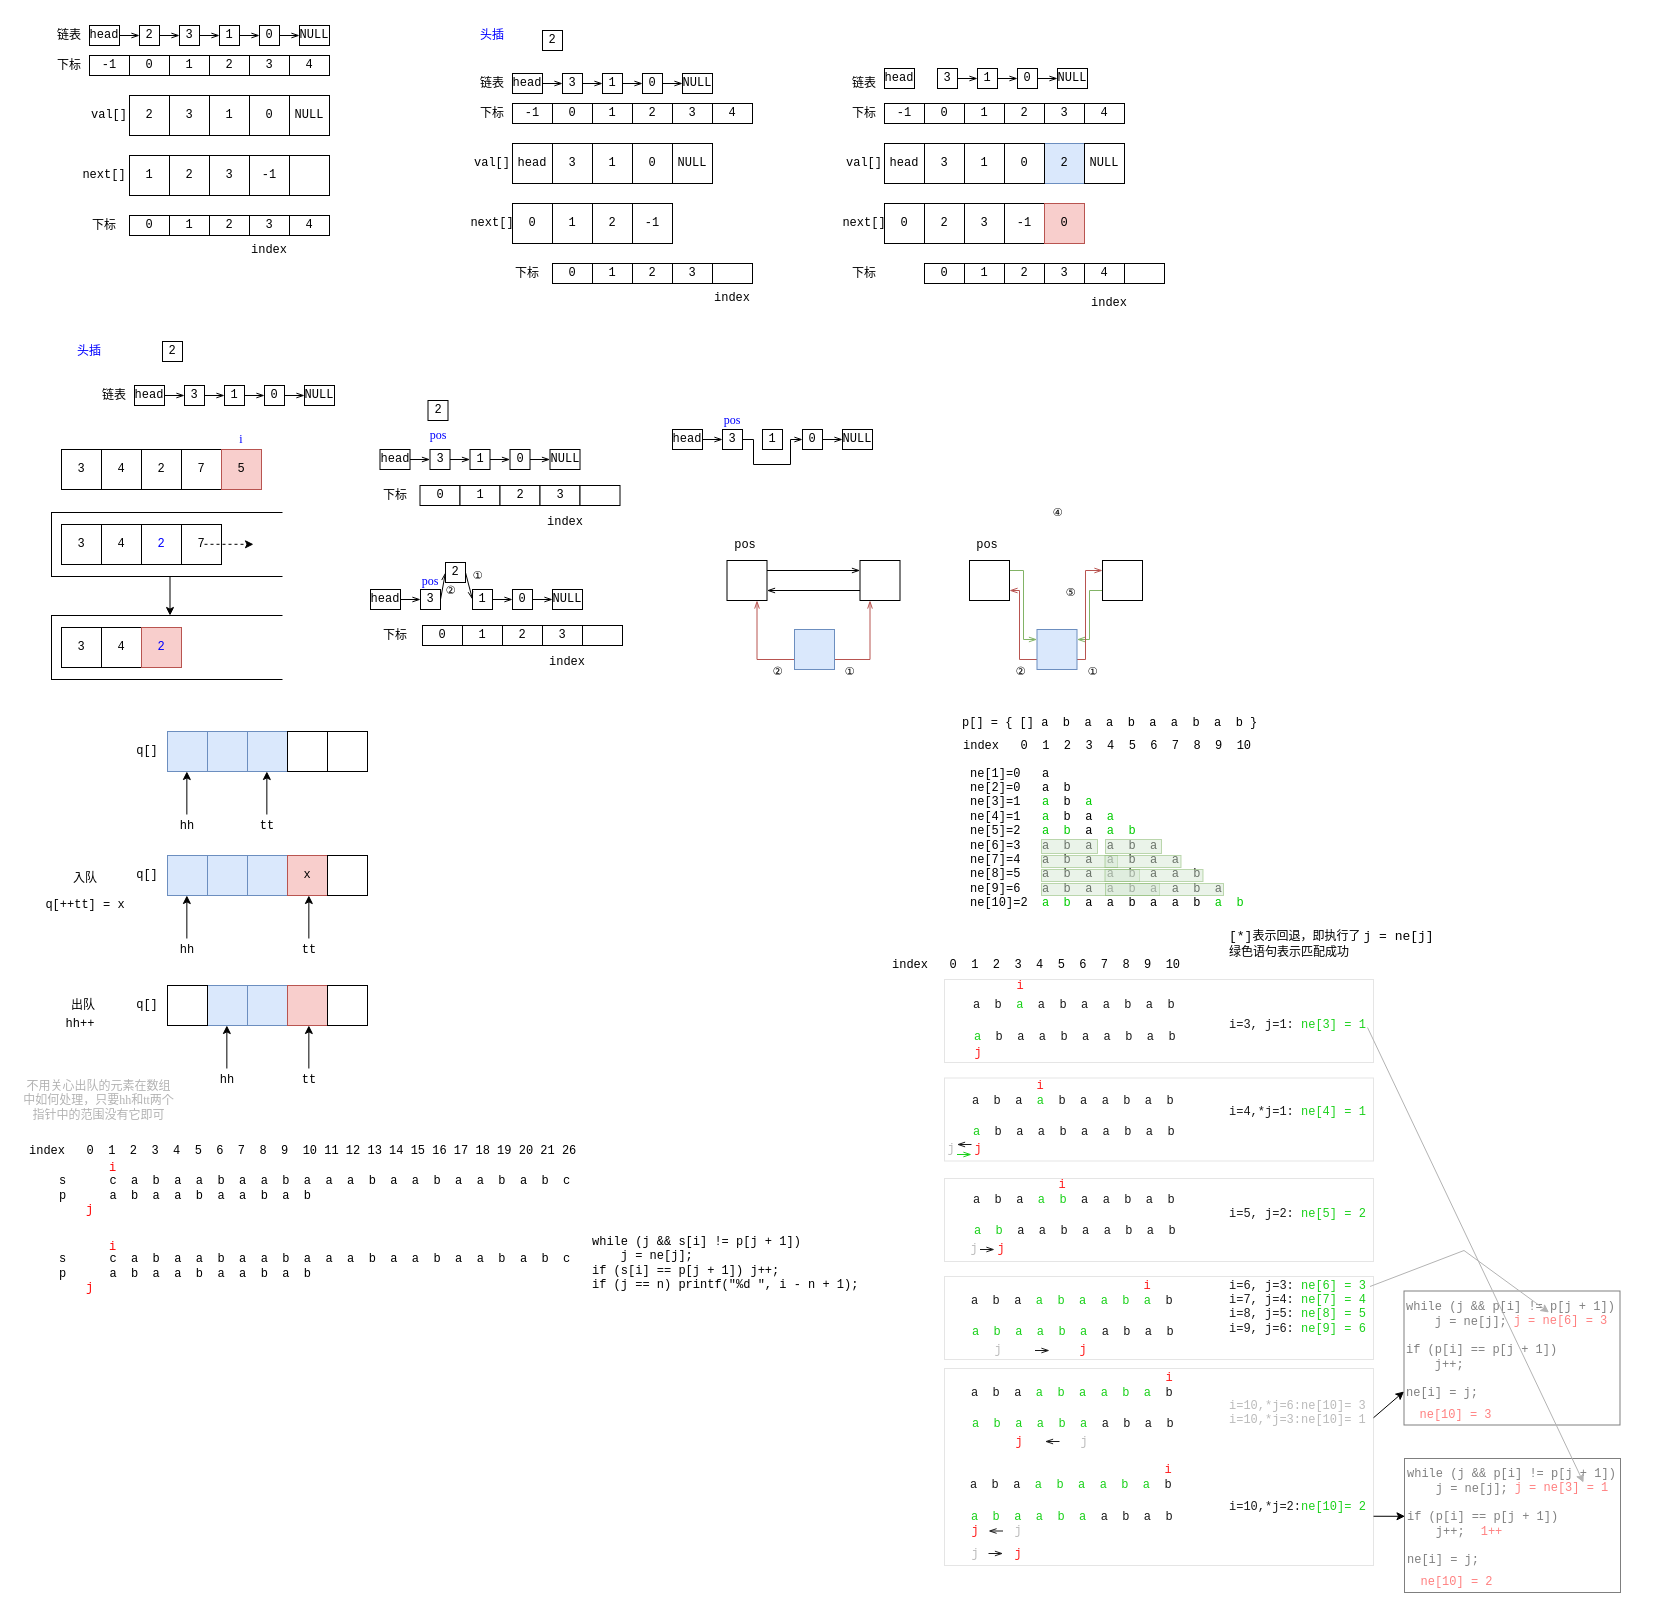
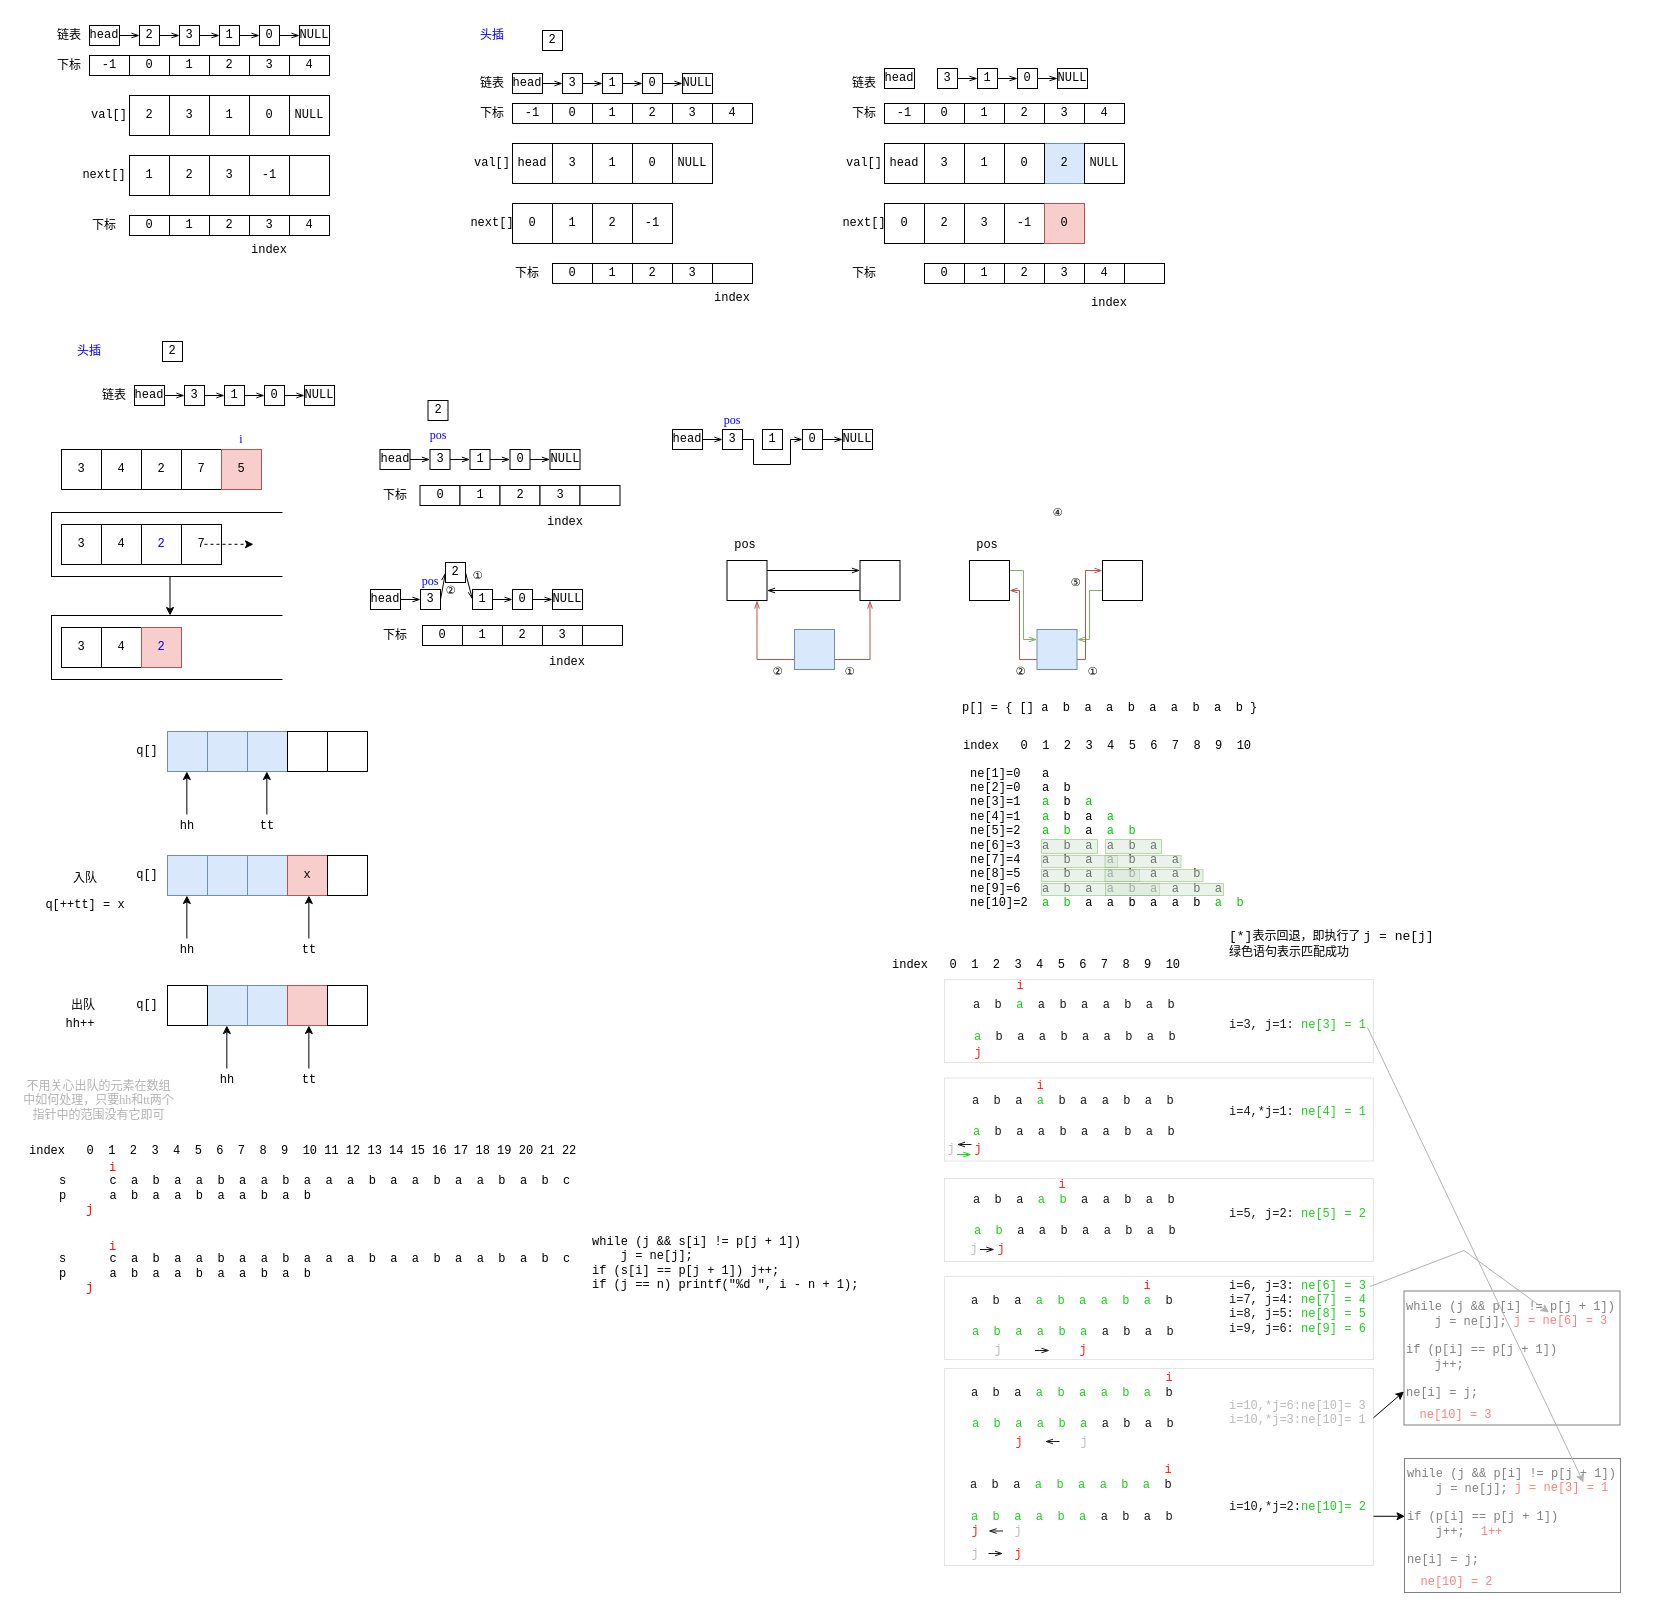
- <mxCell id="199" value="⑤" style="text;html=1;align=center;verticalAlign=middle;resizable=0;points=[];autosize=1;strokeColor=none;fillColor=none;fontSize=11;fontFamily=Courier New;fontColor=default;" parent="1" vertex="1"><mxGeometry x="1055" y="580" width="30" height="26" as="geometry" /></mxCell>
+ <mxCell id="199" value="⑤" style="text;html=1;align=center;verticalAlign=middle;resizable=0;points=[];autosize=1;strokeColor=none;fillColor=none;fontSize=11;fontFamily=Courier New;fontColor=default;" parent="1" vertex="1"><mxGeometry x="1060" y="570" width="30" height="26" as="geometry" /></mxCell>
- <mxCell id="265" value="p[] = { [] a&amp;nbsp; b&amp;nbsp; a&amp;nbsp; a&amp;nbsp; b&amp;nbsp; a&amp;nbsp; a&amp;nbsp; b&amp;nbsp; a&amp;nbsp; b }" style="text;html=1;strokeColor=none;fillColor=none;align=left;verticalAlign=middle;whiteSpace=wrap;rounded=0;fontFamily=Courier New;" parent="1" vertex="1"><mxGeometry x="960" y="711" width="319" height="23" as="geometry" /></mxCell>
+ <mxCell id="265" value="p[] = { [] a&amp;nbsp; b&amp;nbsp; a&amp;nbsp; a&amp;nbsp; b&amp;nbsp; a&amp;nbsp; a&amp;nbsp; b&amp;nbsp; a&amp;nbsp; b }" style="text;html=1;strokeColor=none;fillColor=none;align=left;verticalAlign=middle;whiteSpace=wrap;rounded=0;fontFamily=Courier New;" parent="1" vertex="1"><mxGeometry x="960" y="696" width="319" height="23" as="geometry" /></mxCell>
- <mxCell id="327" value="index&amp;nbsp; &amp;nbsp;0&amp;nbsp; 1&amp;nbsp; 2&amp;nbsp; 3&amp;nbsp; 4&amp;nbsp; 5&amp;nbsp; 6&amp;nbsp; 7&amp;nbsp; 8&amp;nbsp; 9&amp;nbsp; 10 11 12 13 14 15 16 17 18 19 20 21 26" style="text;html=1;strokeColor=none;fillColor=none;align=left;verticalAlign=middle;whiteSpace=wrap;rounded=0;fontFamily=Courier New;" parent="1" vertex="1"><mxGeometry x="26.5" y="1139" width="568" height="23" as="geometry" /></mxCell>
+ <mxCell id="327" value="index&amp;nbsp; &amp;nbsp;0&amp;nbsp; 1&amp;nbsp; 2&amp;nbsp; 3&amp;nbsp; 4&amp;nbsp; 5&amp;nbsp; 6&amp;nbsp; 7&amp;nbsp; 8&amp;nbsp; 9&amp;nbsp; 10 11 12 13 14 15 16 17 18 19 20 21 22" style="text;html=1;strokeColor=none;fillColor=none;align=left;verticalAlign=middle;whiteSpace=wrap;rounded=0;fontFamily=Courier New;" parent="1" vertex="1"><mxGeometry x="26.5" y="1139" width="568" height="23" as="geometry" /></mxCell>
